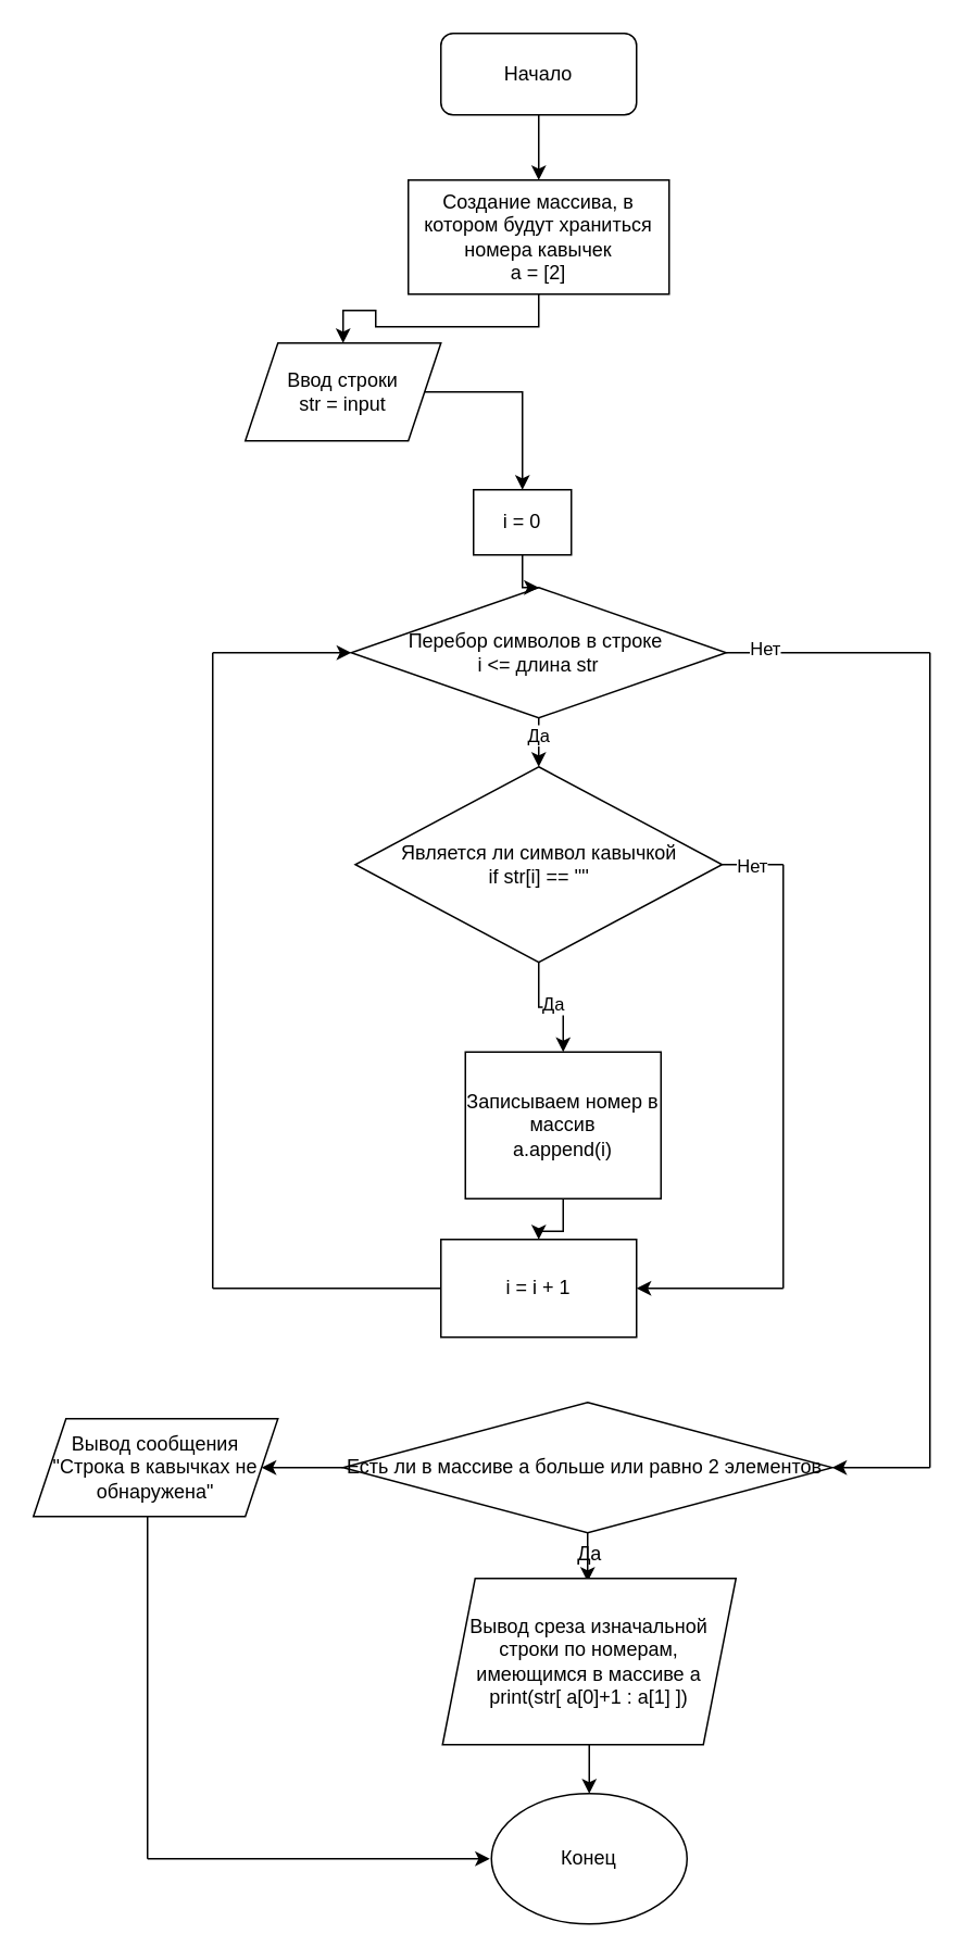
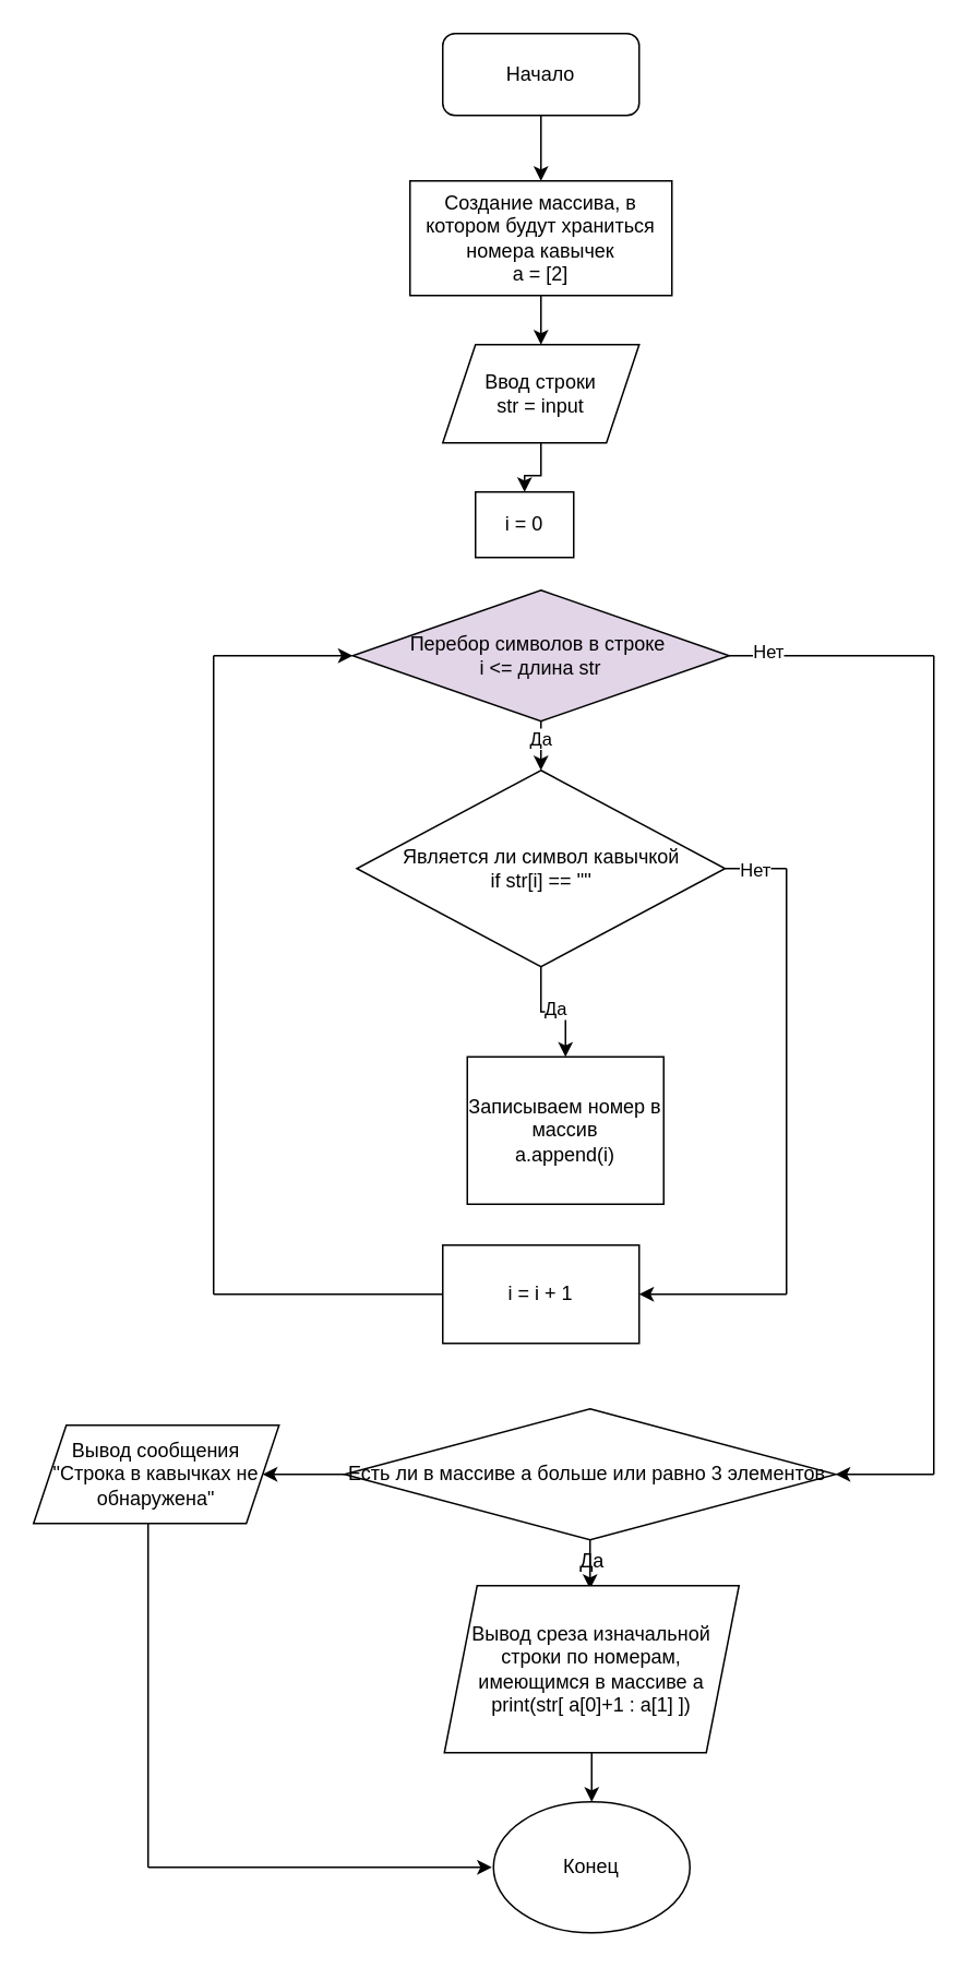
- <mxCell id="3" value="Ввод строки&lt;div&gt;str = input&lt;/div&gt;" style="shape=parallelogram;perimeter=parallelogramPerimeter;whiteSpace=wrap;html=1;fixedSize=1;" vertex="1" parent="1"><mxGeometry x="150" y="210" width="120" height="60" as="geometry" /></mxCell>
+ <mxCell id="3" value="Ввод строки&lt;div&gt;str = input&lt;/div&gt;" style="shape=parallelogram;perimeter=parallelogramPerimeter;whiteSpace=wrap;html=1;fixedSize=1;" vertex="1" parent="1"><mxGeometry x="270" y="210" width="120" height="60" as="geometry" /></mxCell>
- <mxCell id="38" value="" style="edgeStyle=orthogonalEdgeStyle;rounded=0;orthogonalLoop=1;jettySize=auto;html=1;" edge="1" parent="1" source="39" target="15"><mxGeometry relative="1" as="geometry" /></mxCell>
- <mxCell id="15" value="Перебор символов в строке&amp;nbsp;&lt;div&gt;i &amp;lt;= длина str&lt;/div&gt;" style="rhombus;whiteSpace=wrap;html=1;" vertex="1" parent="1"><mxGeometry x="215" y="360" width="230" height="80" as="geometry" /></mxCell>
+ <mxCell id="15" value="Перебор символов в строке&amp;nbsp;&lt;div&gt;i &amp;lt;= длина str&lt;/div&gt;" style="rhombus;whiteSpace=wrap;html=1;fillColor=#e1d5e7;" vertex="1" parent="1"><mxGeometry x="215" y="360" width="230" height="80" as="geometry" /></mxCell>
- <mxCell id="9" value="" style="edgeStyle=orthogonalEdgeStyle;rounded=0;orthogonalLoop=1;jettySize=auto;html=1;" edge="1" parent="1" source="10" target="16"><mxGeometry relative="1" as="geometry" /></mxCell>
- <mxCell id="26" value="Есть ли в массиве a больше или равно 2 элементов&amp;nbsp;" style="rhombus;whiteSpace=wrap;html=1;" vertex="1" parent="1"><mxGeometry x="210" y="860" width="300" height="80" as="geometry" /></mxCell>
+ <mxCell id="26" value="Есть ли в массиве a больше или равно 3 элементов&amp;nbsp;" style="rhombus;whiteSpace=wrap;html=1;" vertex="1" parent="1"><mxGeometry x="210" y="860" width="300" height="80" as="geometry" /></mxCell>
